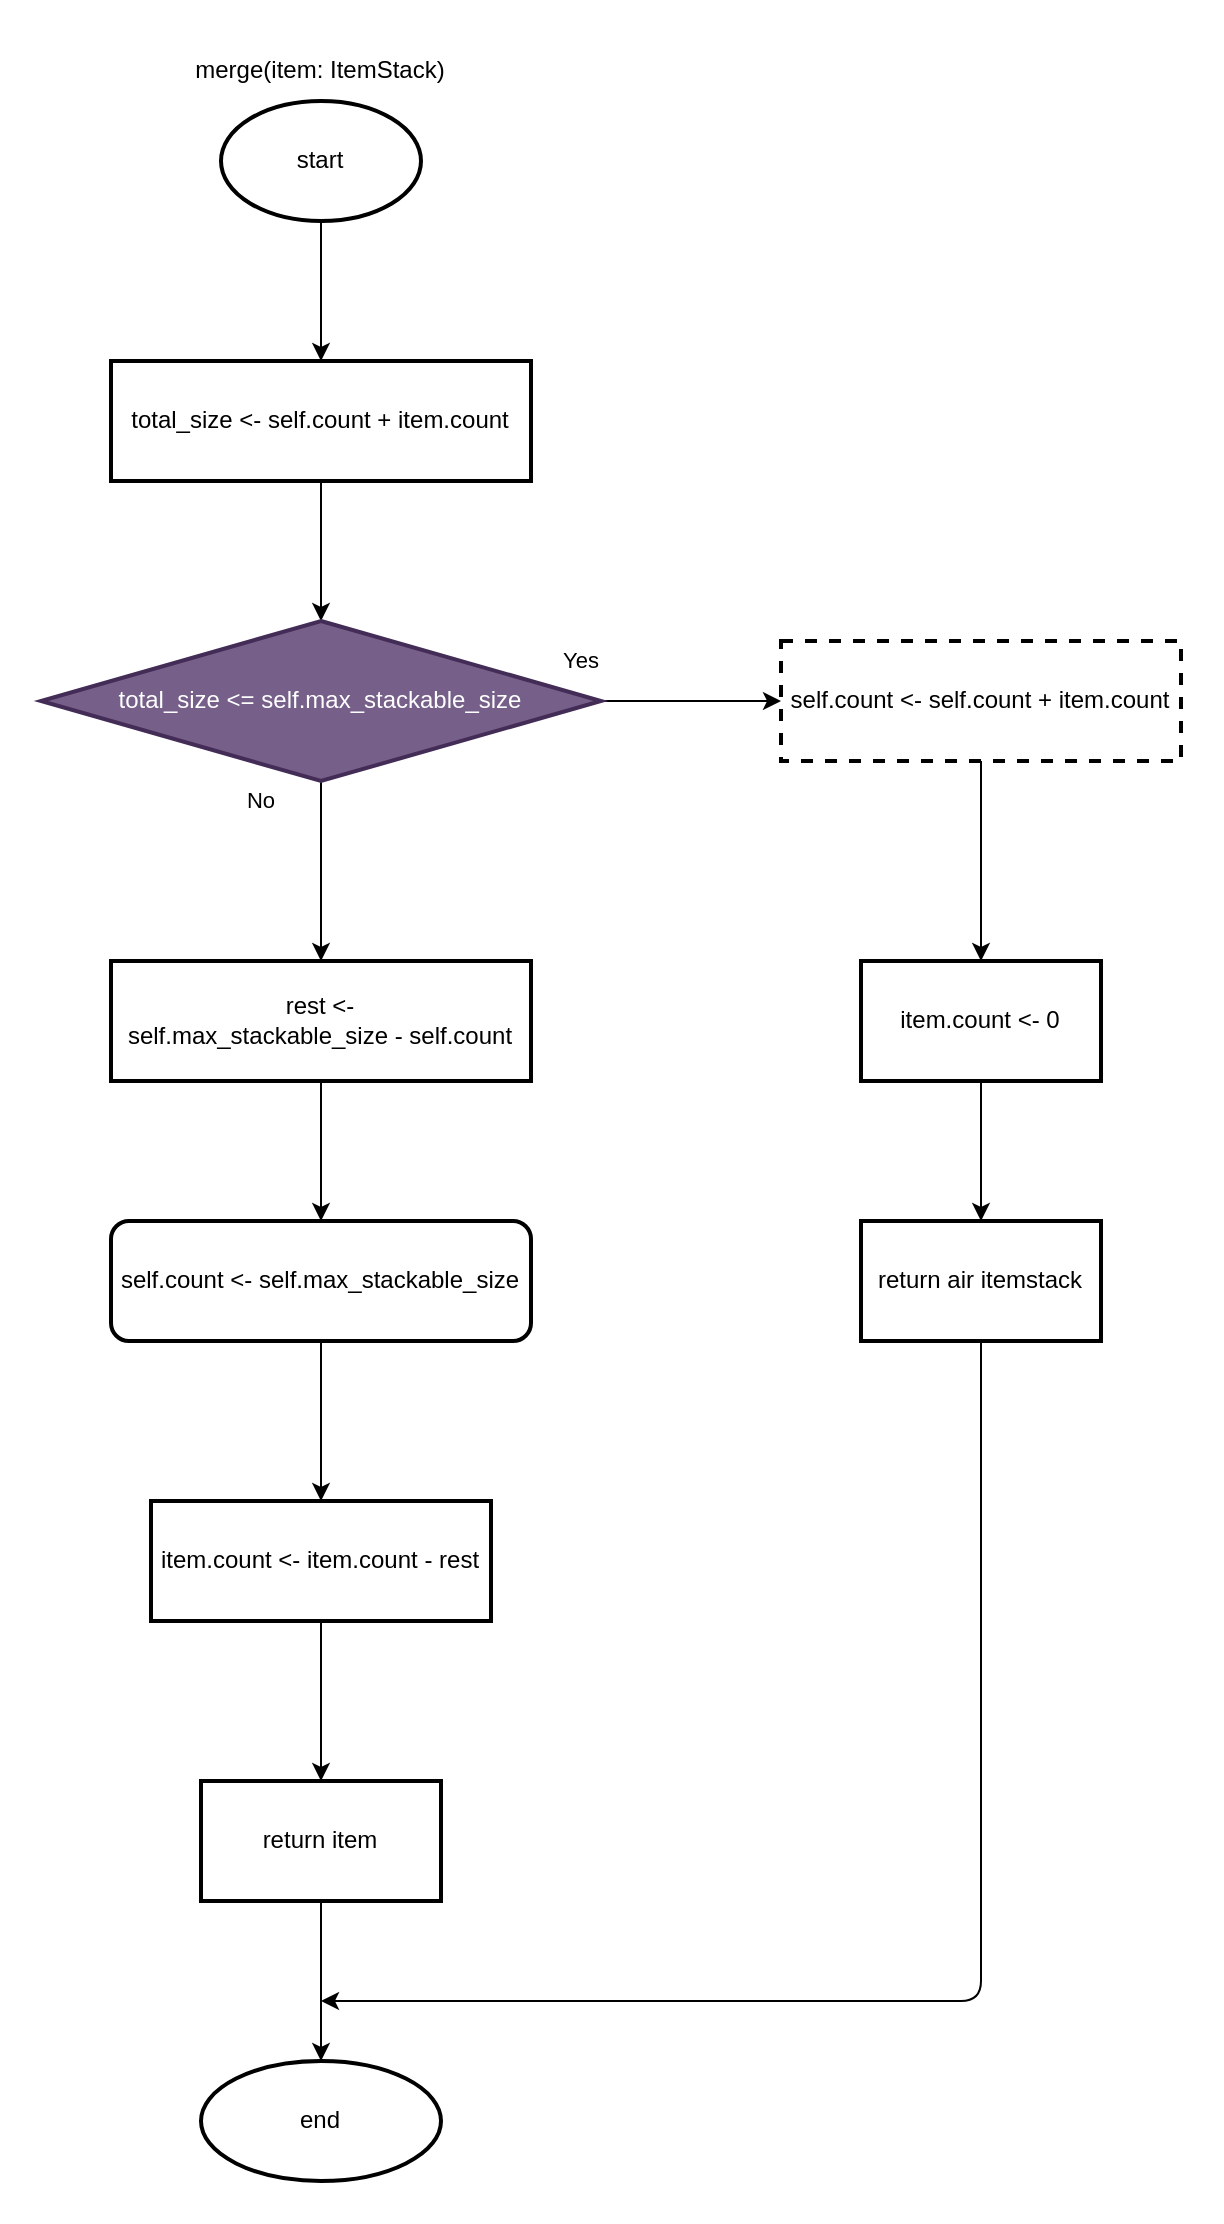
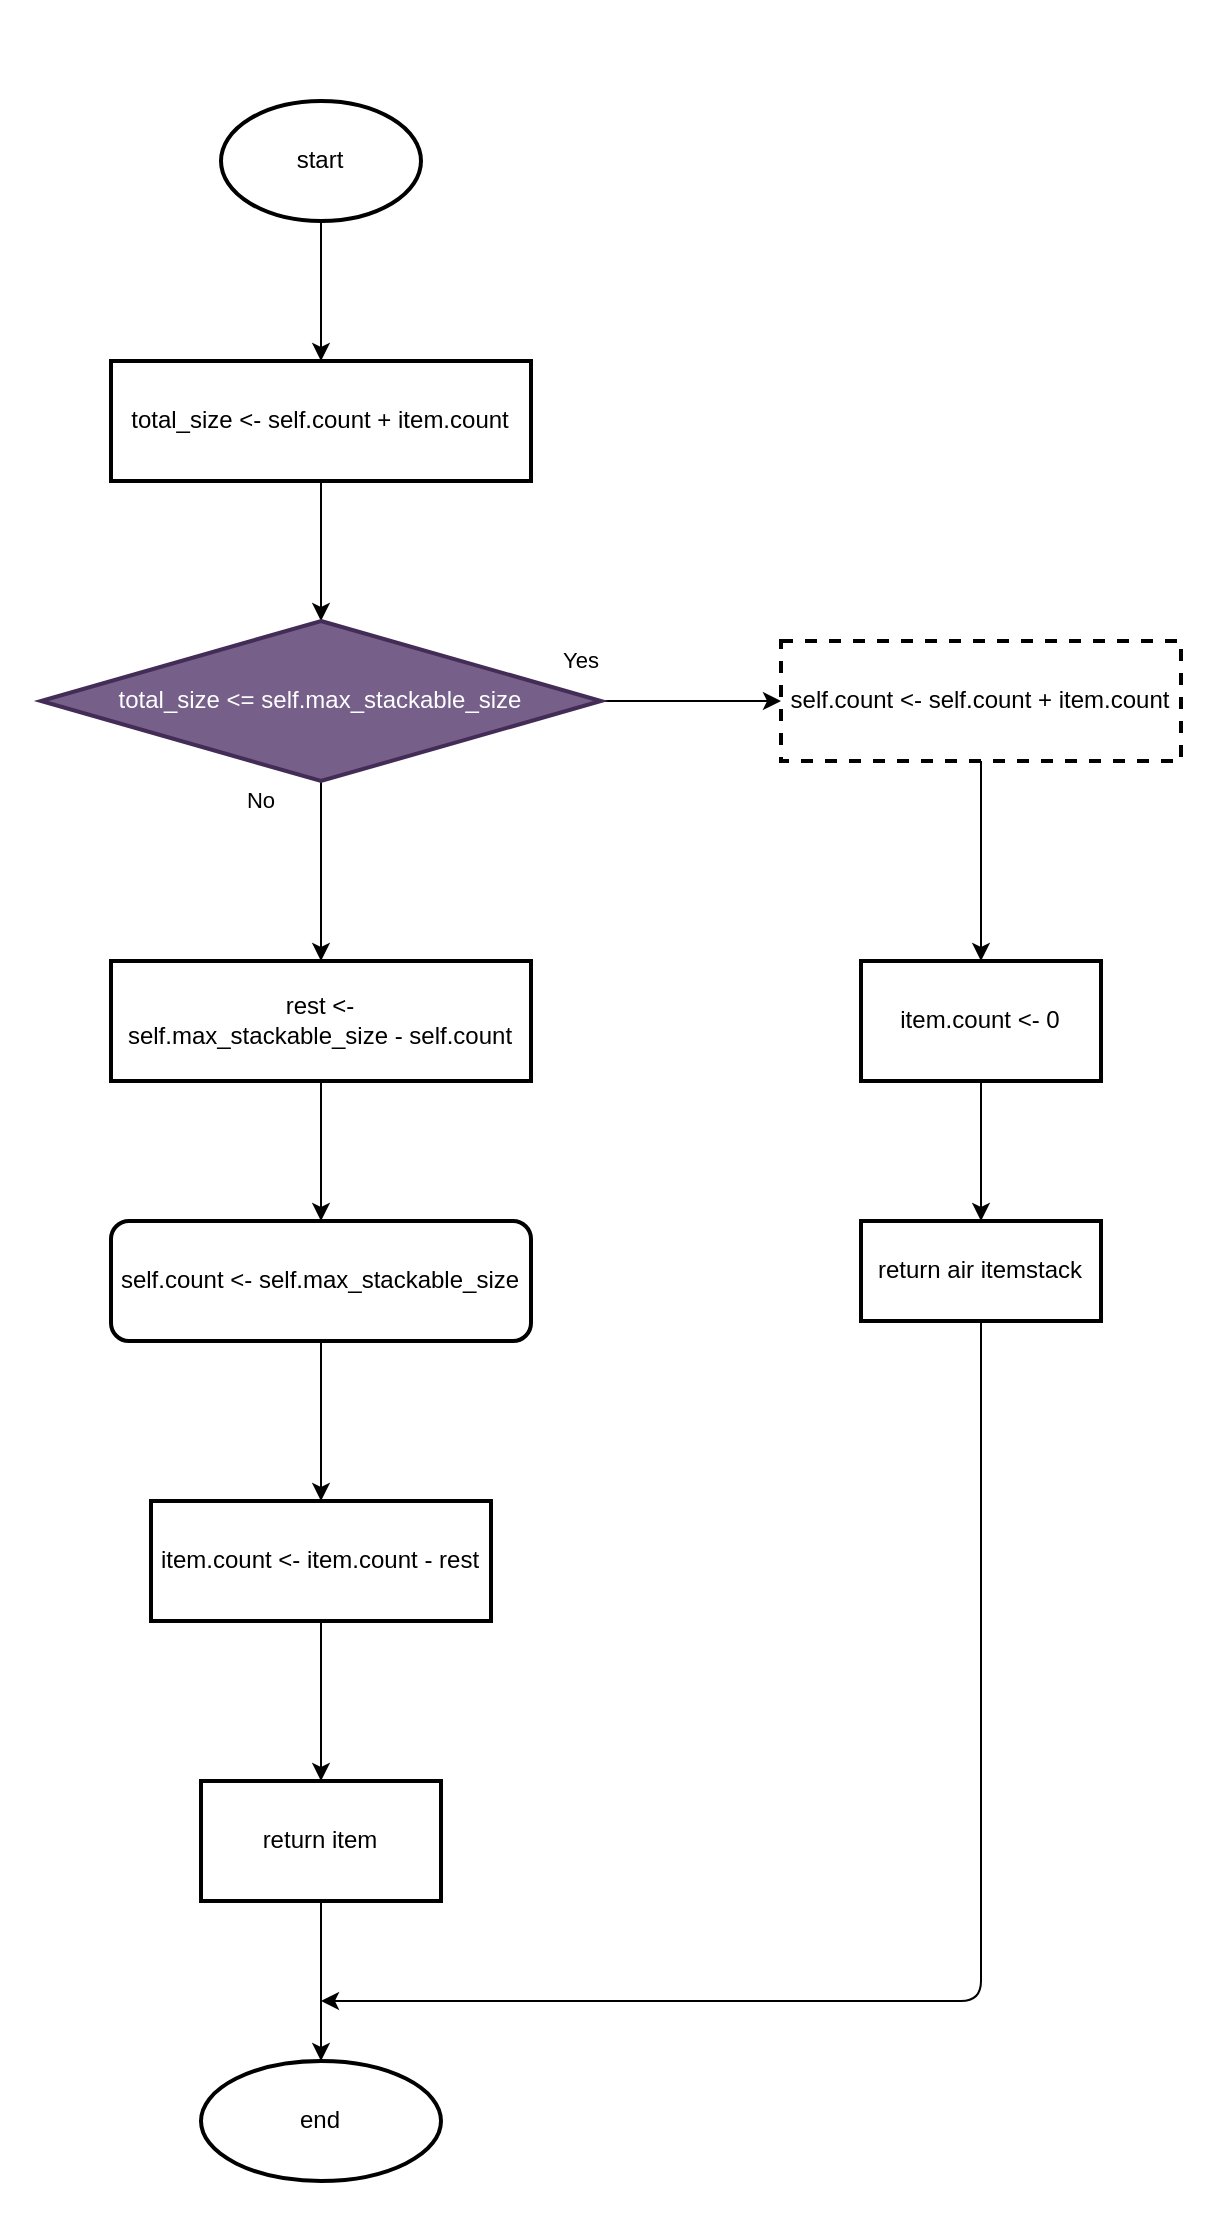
- <mxCell id="4" value="merge(item: ItemStack)" style="text;html=1;strokeColor=none;fillColor=none;align=center;verticalAlign=middle;whiteSpace=wrap;rounded=0;" parent="1" vertex="1"><mxGeometry x="85" y="20" width="150" height="30" as="geometry" /></mxCell>
- <mxCell id="13" value="return air itemstack" style="whiteSpace=wrap;html=1;strokeWidth=2;" parent="1" vertex="1"><mxGeometry x="430" y="610" width="120" height="60" as="geometry" /></mxCell>
+ <mxCell id="13" value="return air itemstack" style="whiteSpace=wrap;html=1;strokeWidth=2;" parent="1" vertex="1"><mxGeometry x="430" y="610" width="120" height="50" as="geometry" /></mxCell>
